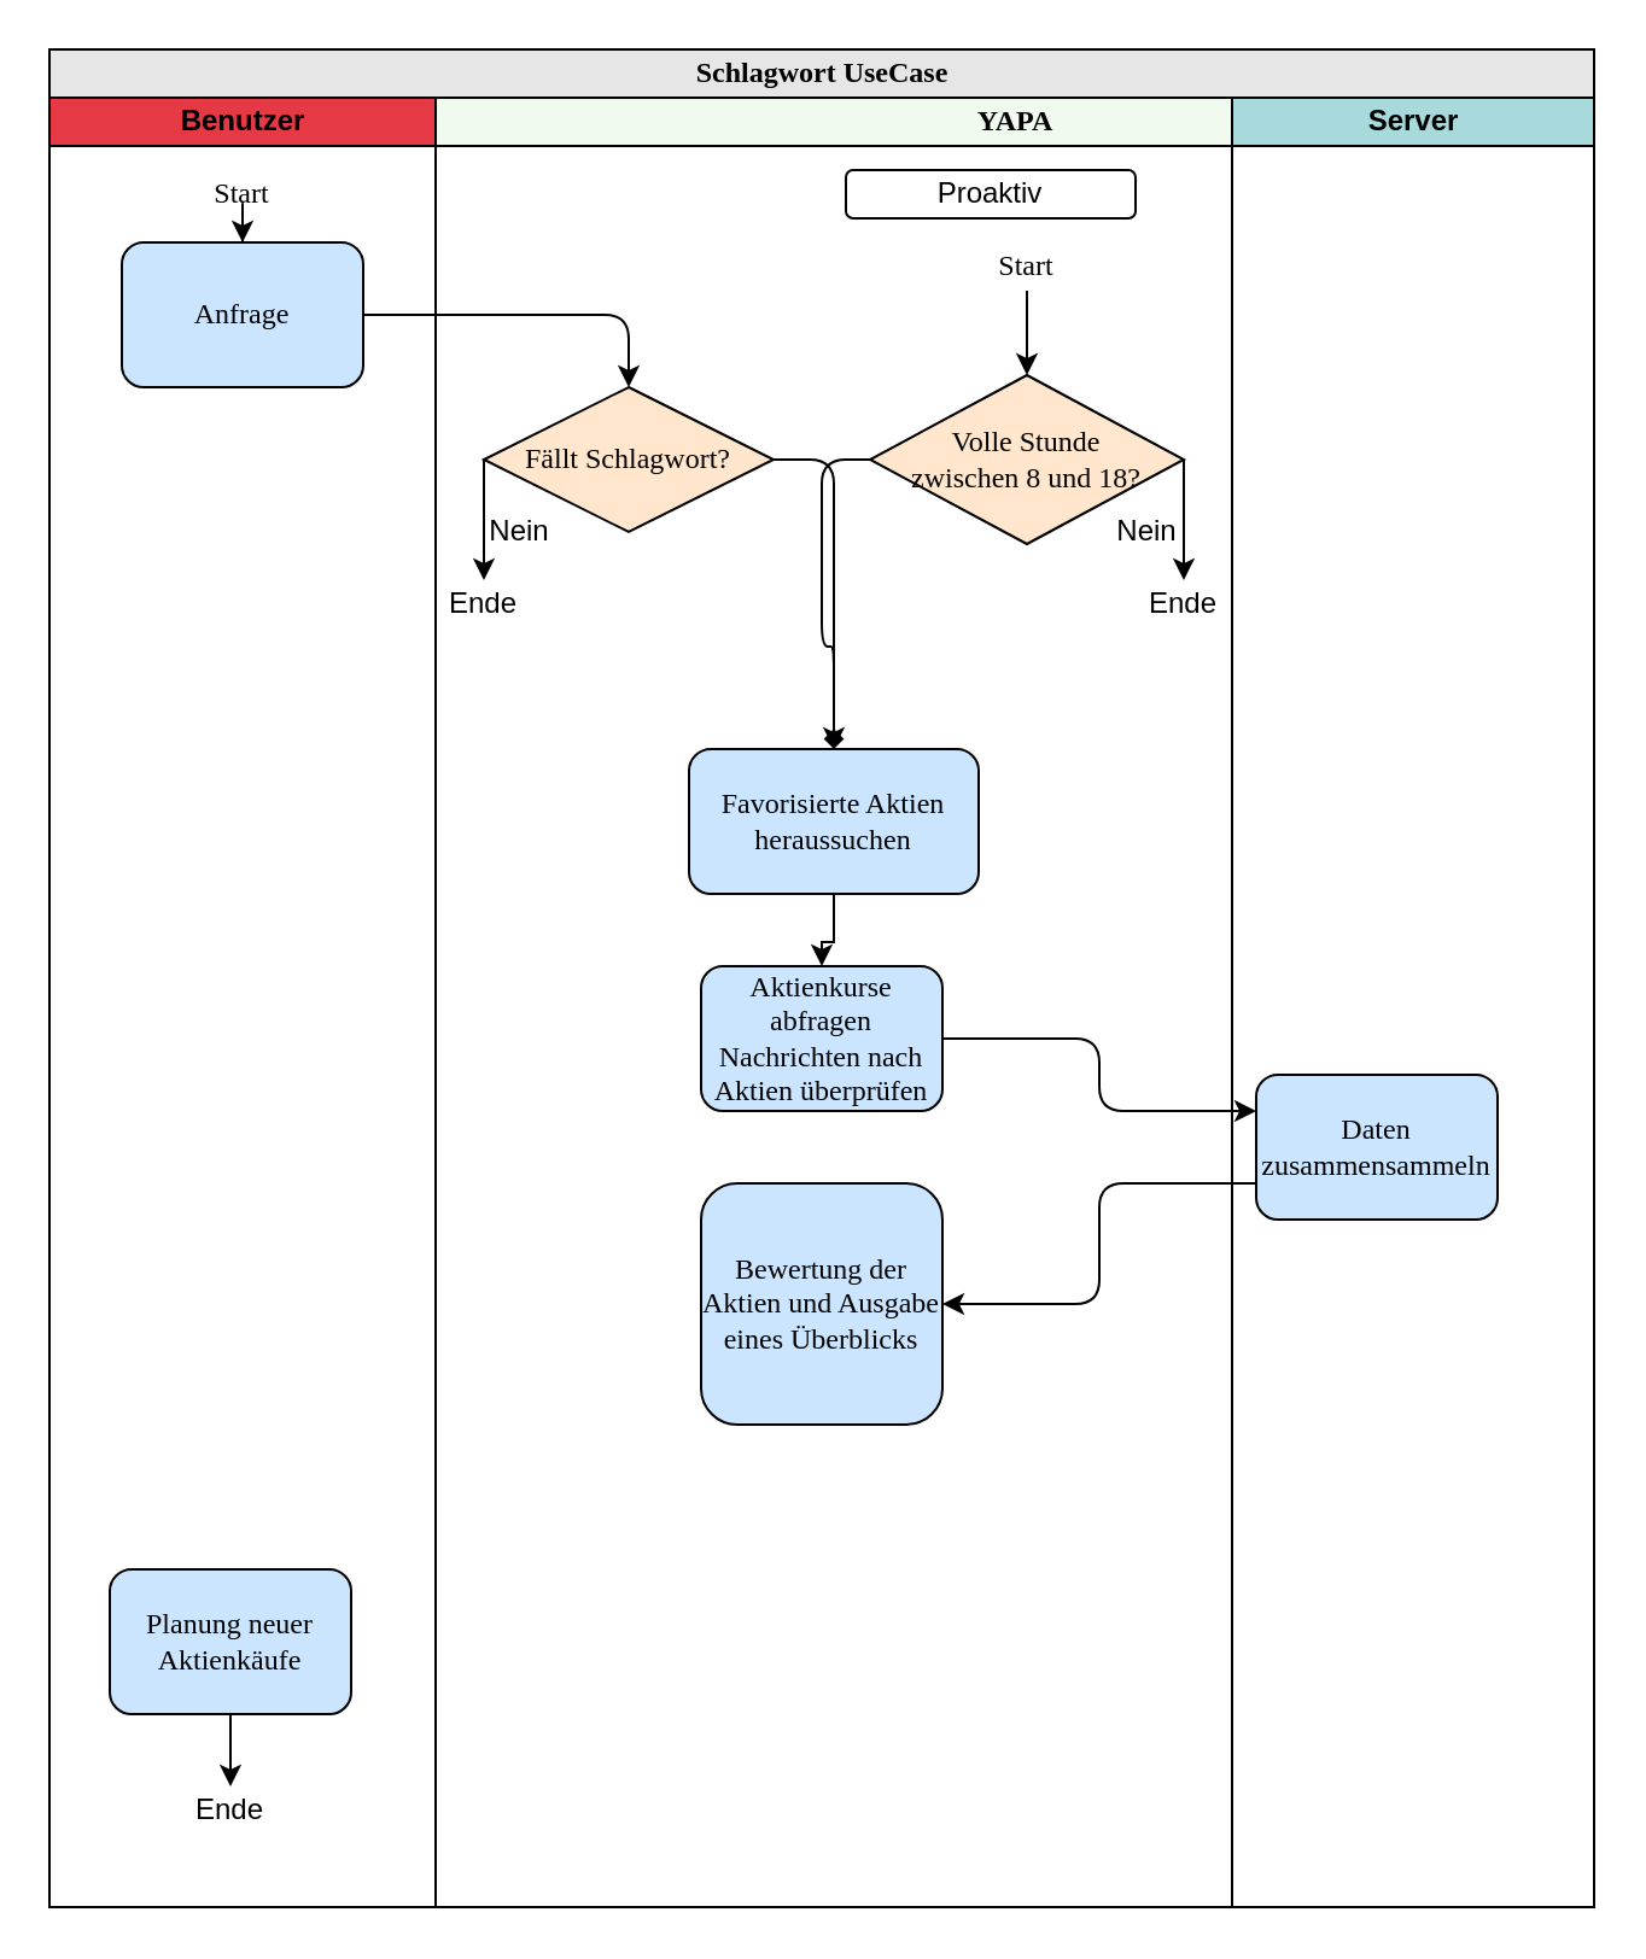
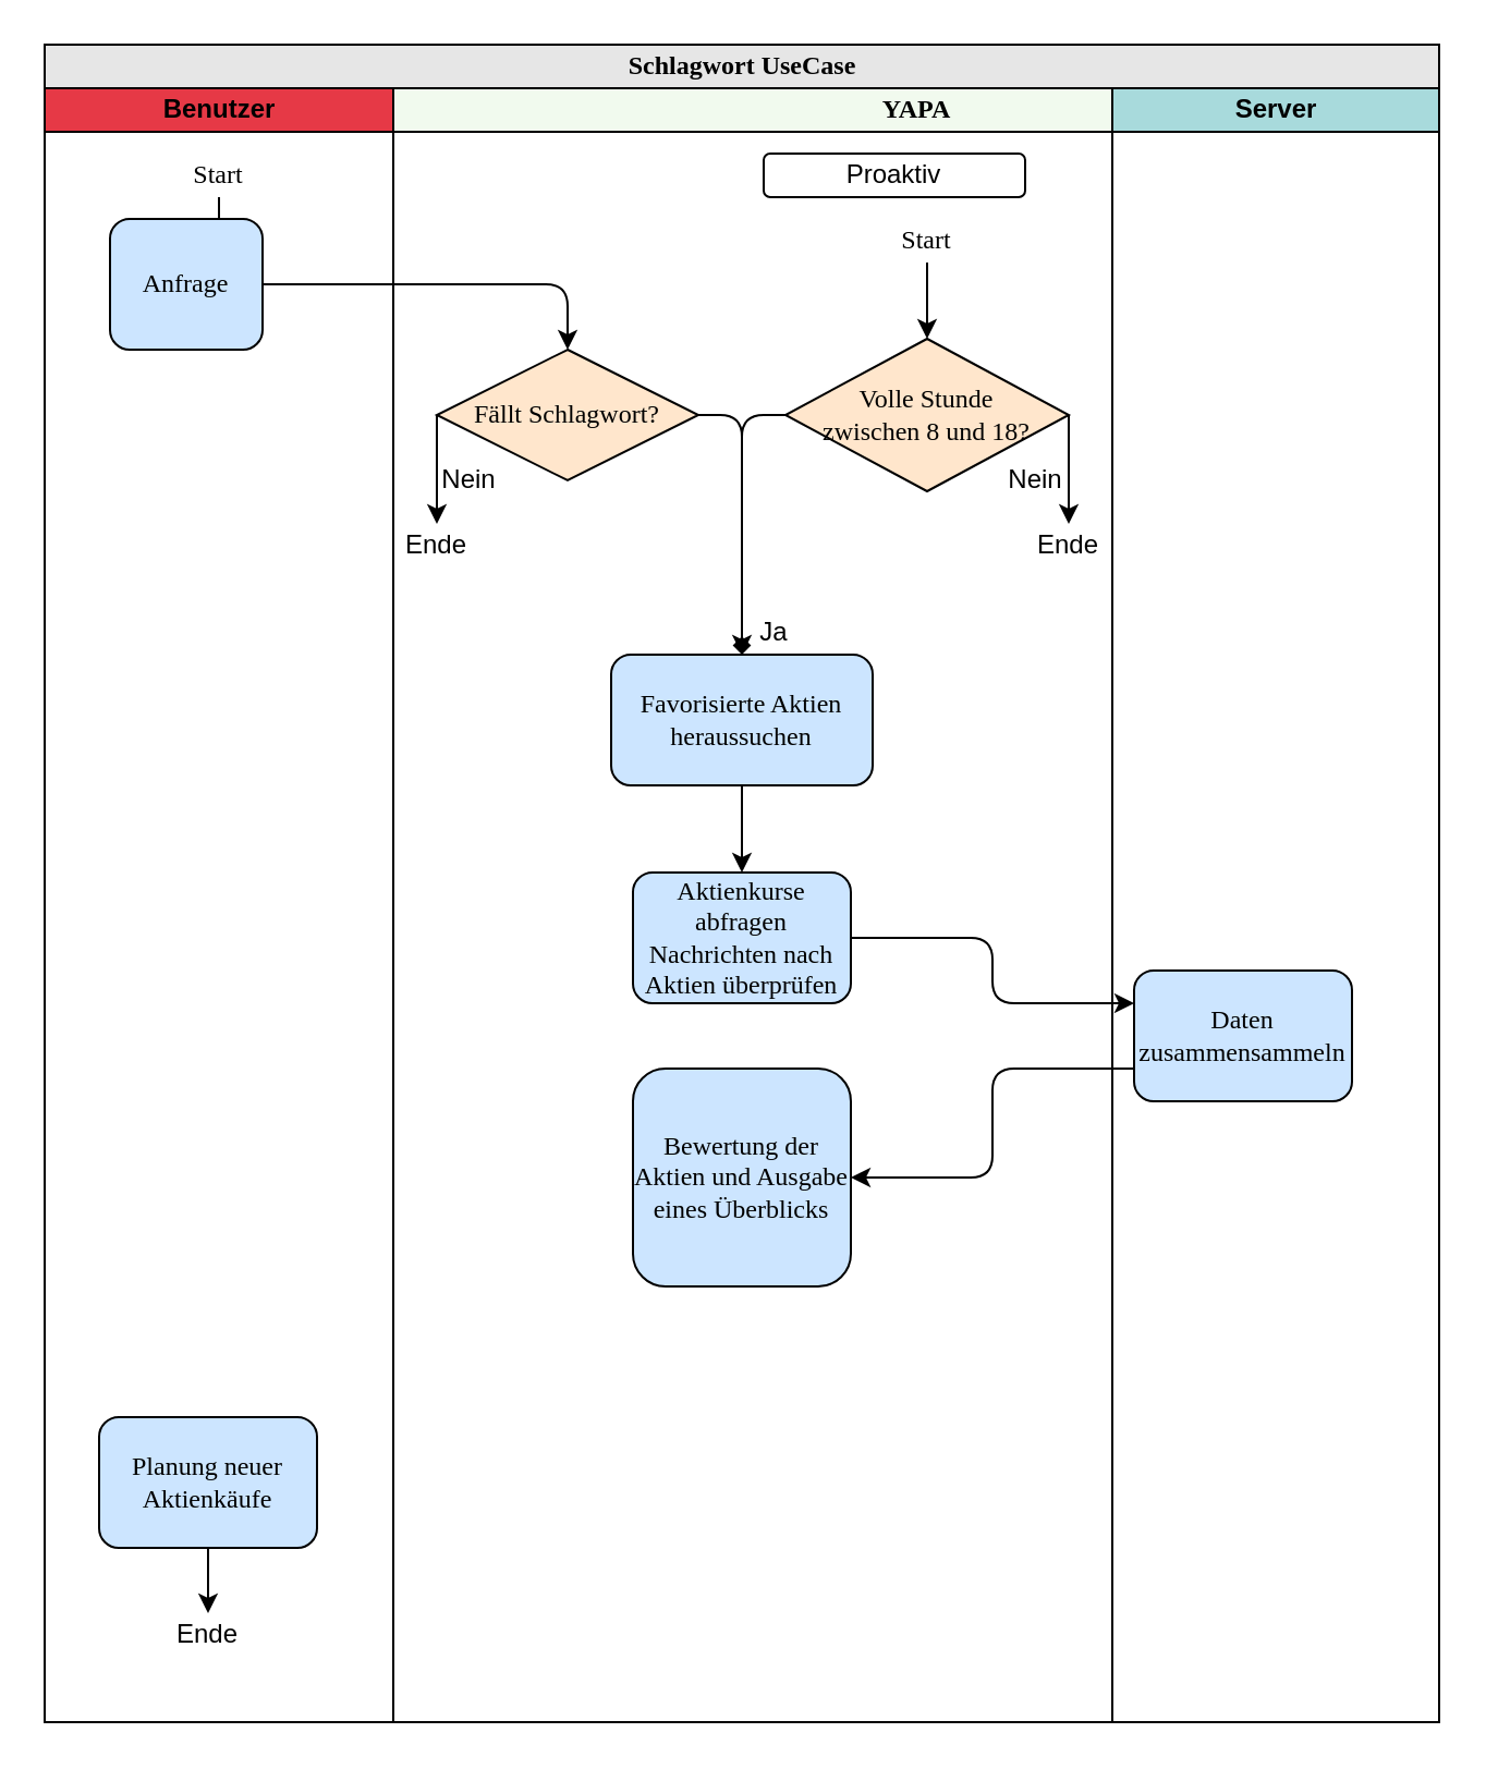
- <mxCell id="9" value="&lt;font style=&quot;font-size: 12px&quot;&gt;Anfrage&lt;/font&gt;" style="rounded=1;whiteSpace=wrap;html=1;shadow=0;labelBackgroundColor=none;strokeWidth=1;fontFamily=Verdana;fontSize=8;align=center;fillColor=#CCE5FF;" parent="3" vertex="1"><mxGeometry x="30" y="60" width="100" height="60" as="geometry" /></mxCell>
+ <mxCell id="9" value="&lt;font style=&quot;font-size: 12px&quot;&gt;Anfrage&lt;/font&gt;" style="rounded=1;whiteSpace=wrap;html=1;shadow=0;labelBackgroundColor=none;strokeWidth=1;fontFamily=Verdana;fontSize=8;align=center;fillColor=#CCE5FF;" parent="3" vertex="1"><mxGeometry x="30" y="60" width="70" height="60" as="geometry" /></mxCell>
+ <mxCell id="26" value="Ja" style="text;html=1;strokeColor=none;fillColor=none;align=center;verticalAlign=middle;whiteSpace=wrap;rounded=0;fontSize=12;" parent="10" vertex="1"><mxGeometry x="160" y="240" width="30" height="20" as="geometry" /></mxCell>
- <mxCell id="12" value="&lt;font style=&quot;font-size: 12px&quot;&gt;Favorisierte Aktien heraussuchen&lt;br&gt;&lt;/font&gt;" style="rounded=1;whiteSpace=wrap;html=1;shadow=0;labelBackgroundColor=none;strokeWidth=1;fontFamily=Verdana;fontSize=8;align=center;fillColor=#CCE5FF;" parent="10" vertex="1"><mxGeometry x="105" y="270" width="120" height="60" as="geometry" /></mxCell>
+ <mxCell id="12" value="&lt;font style=&quot;font-size: 12px&quot;&gt;Favorisierte Aktien heraussuchen&lt;br&gt;&lt;/font&gt;" style="rounded=1;whiteSpace=wrap;html=1;shadow=0;labelBackgroundColor=none;strokeWidth=1;fontFamily=Verdana;fontSize=8;align=center;fillColor=#CCE5FF;" parent="10" vertex="1"><mxGeometry x="100" y="260" width="120" height="60" as="geometry" /></mxCell>
